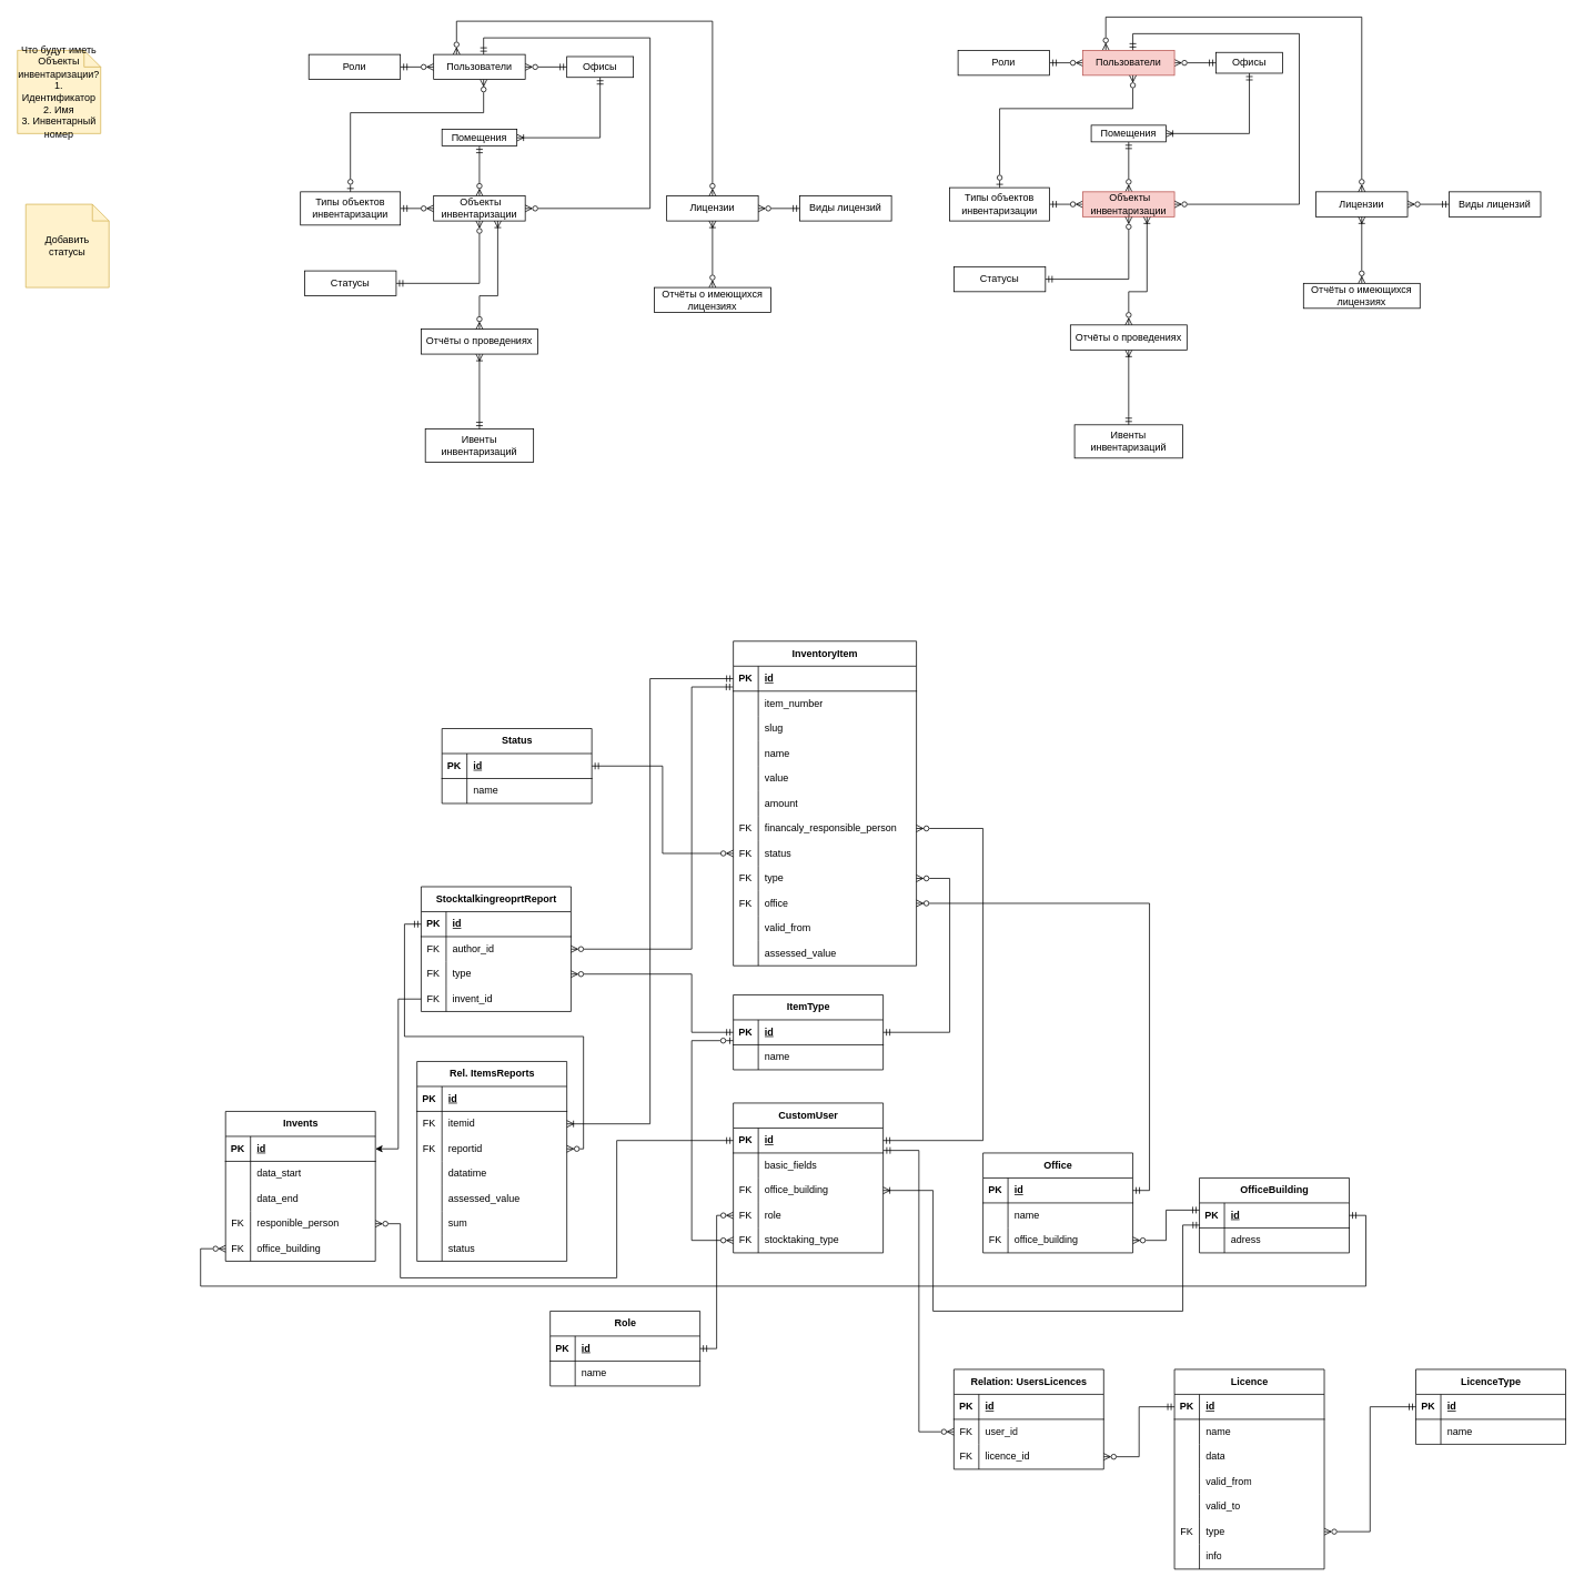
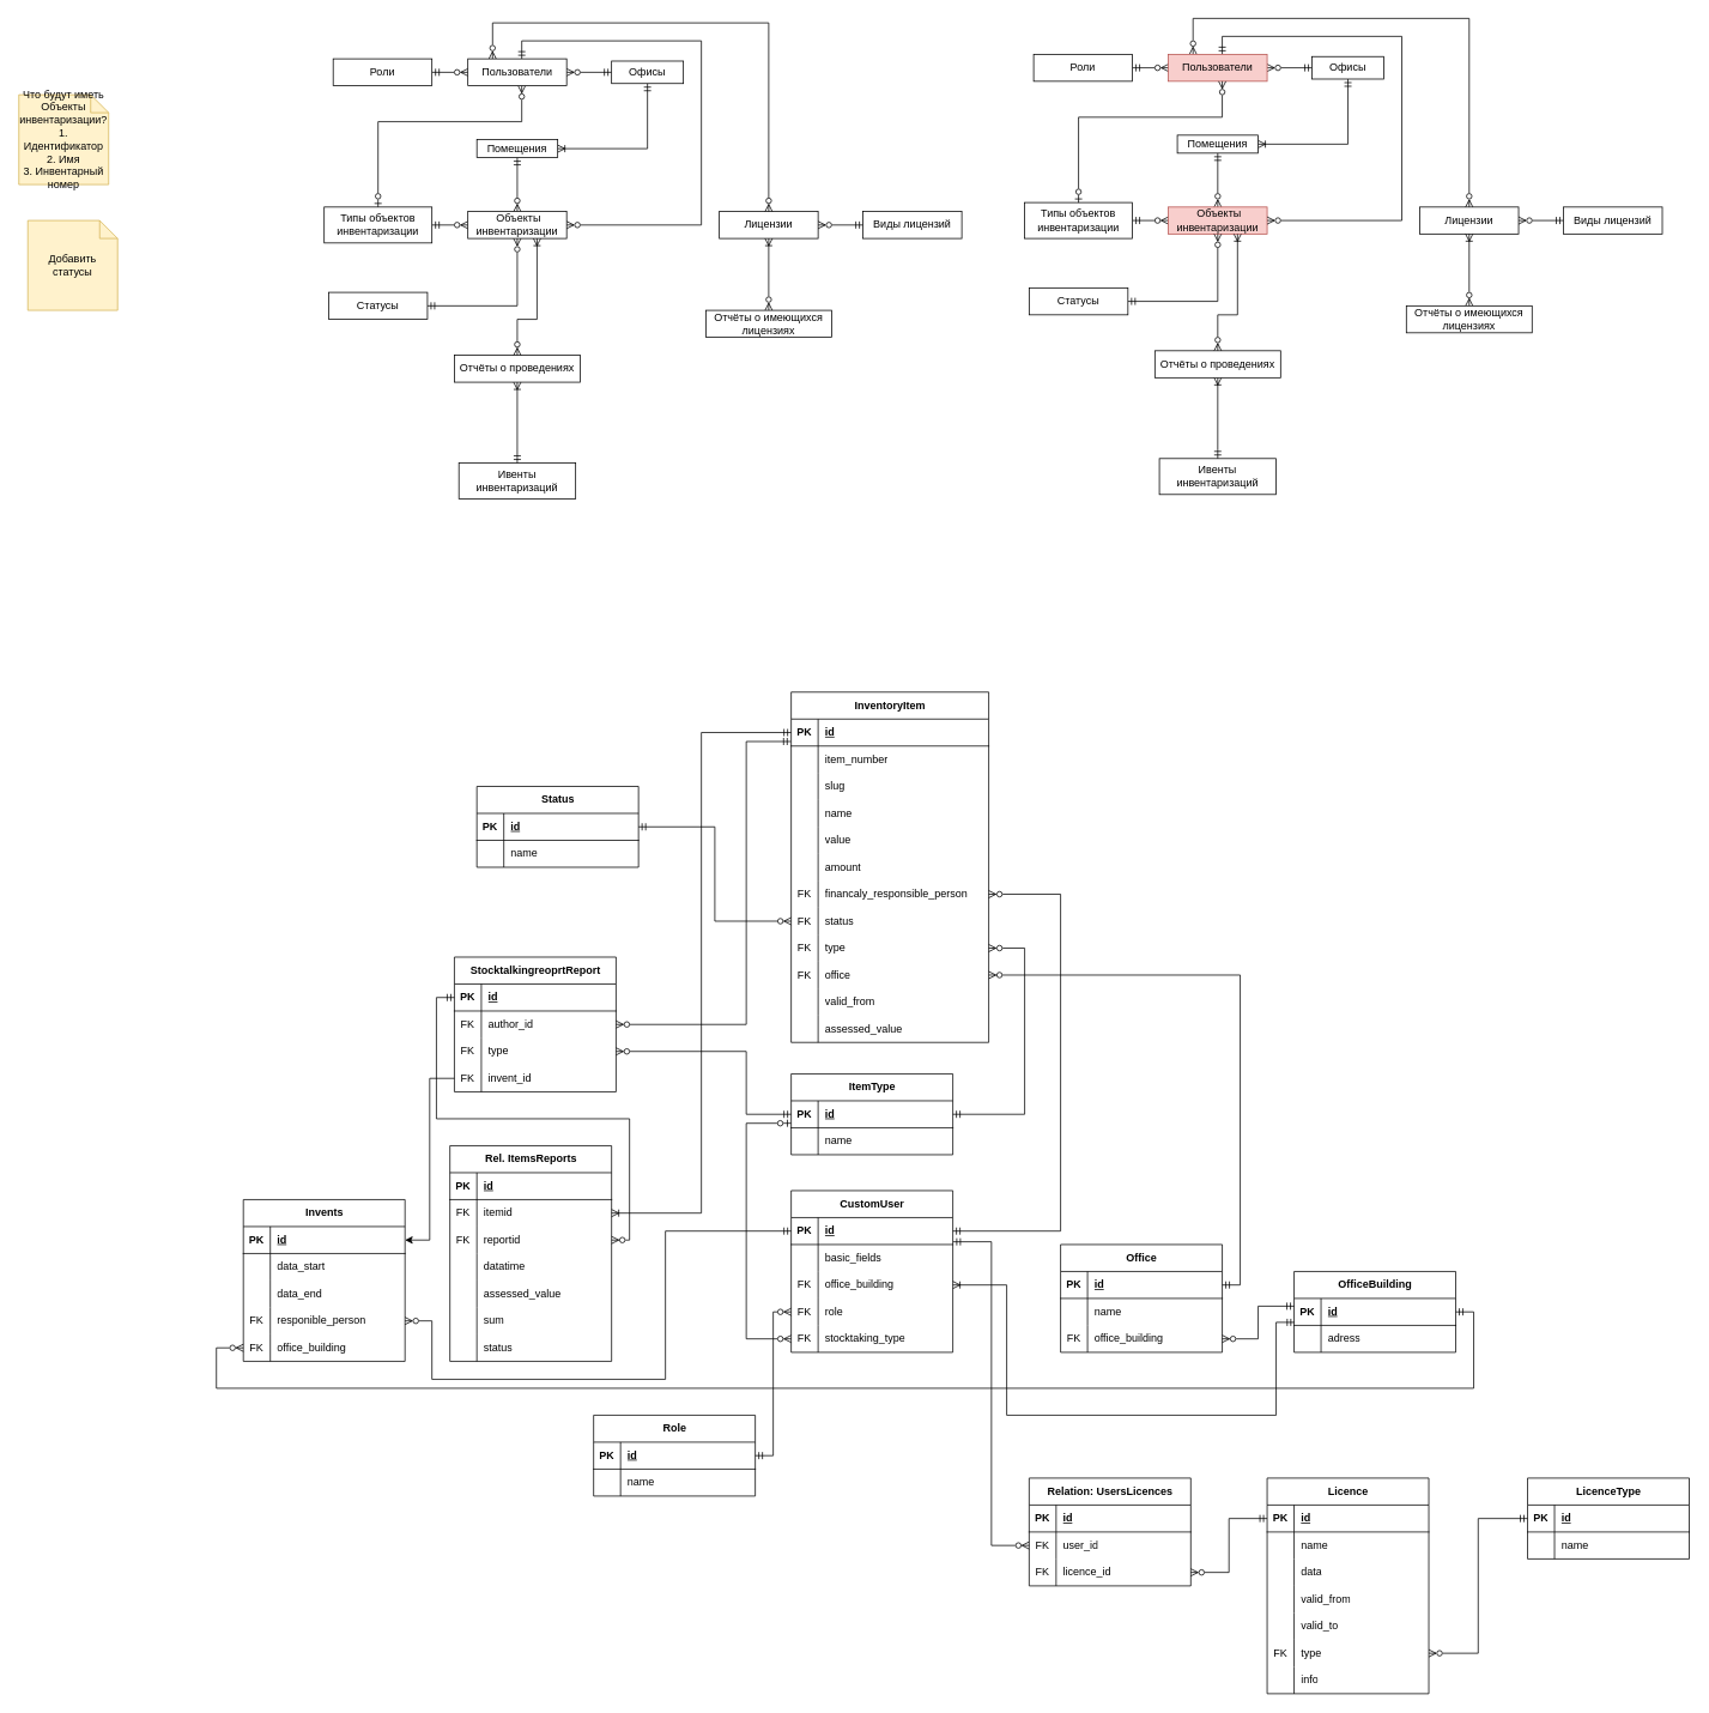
- <mxCell id="24" value="Что будут иметь&lt;div&gt;Объекты инвентаризации?&lt;/div&gt;&lt;div&gt;1. Идентификатор&lt;/div&gt;&lt;div&gt;2. Имя&lt;/div&gt;&lt;div&gt;3. Инвентарный номер&lt;/div&gt;" style="shape=note;size=20;whiteSpace=wrap;html=1;fillColor=#fff2cc;strokeColor=#d6b656;" parent="1" vertex="1"><mxGeometry x="20" y="60" width="100" height="100" as="geometry" /></mxCell>
+ <mxCell id="24" value="Что будут иметь&lt;div&gt;Объекты инвентаризации?&lt;/div&gt;&lt;div&gt;1. Идентификатор&lt;/div&gt;&lt;div&gt;2. Имя&lt;/div&gt;&lt;div&gt;3. Инвентарный номер&lt;/div&gt;" style="shape=note;size=20;whiteSpace=wrap;html=1;fillColor=#fff2cc;strokeColor=#d6b656;" parent="1" vertex="1"><mxGeometry x="20" y="105" width="100" height="100" as="geometry" /></mxCell>
